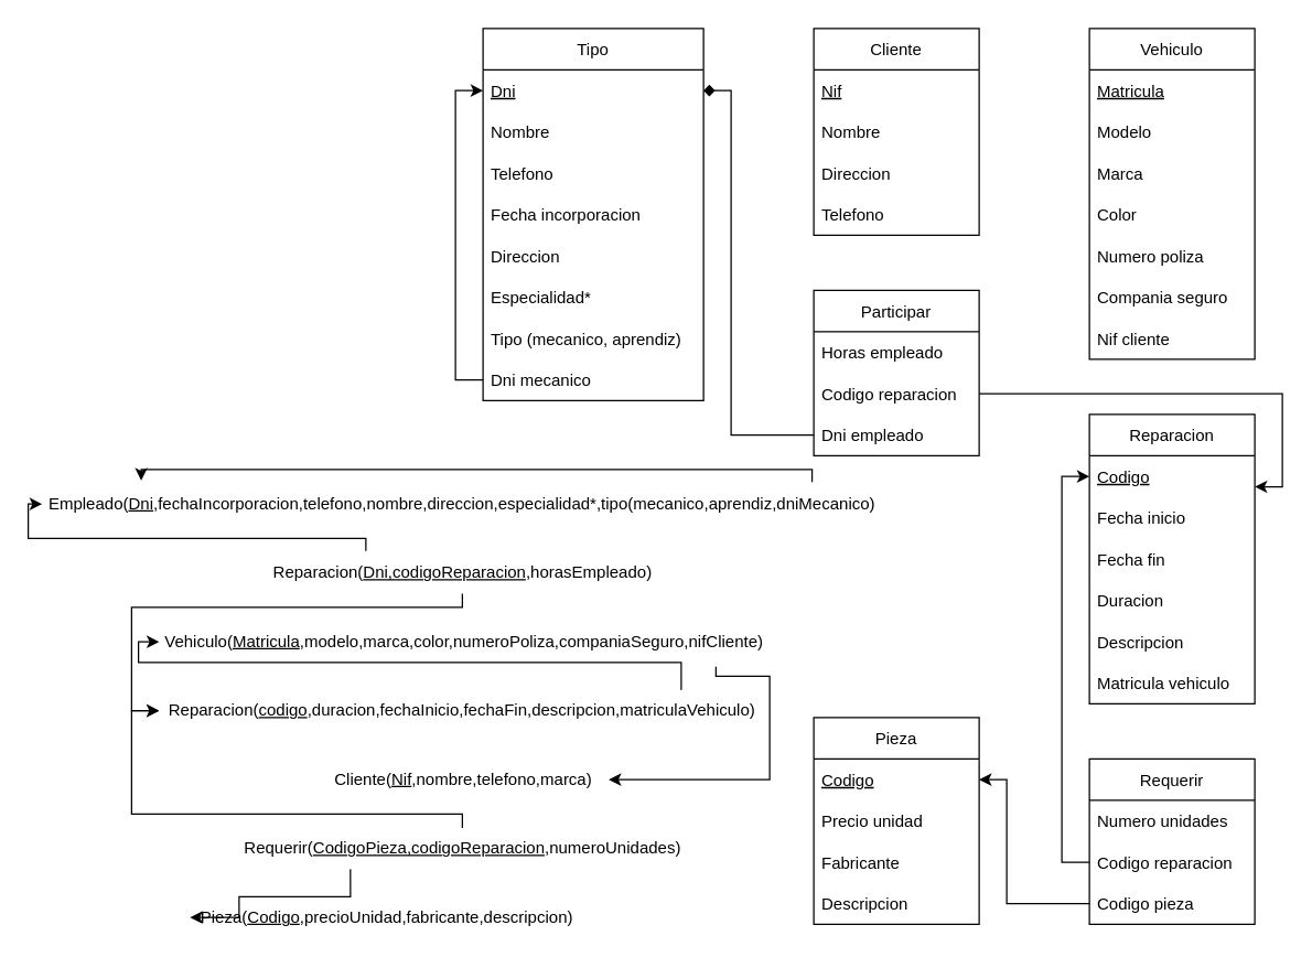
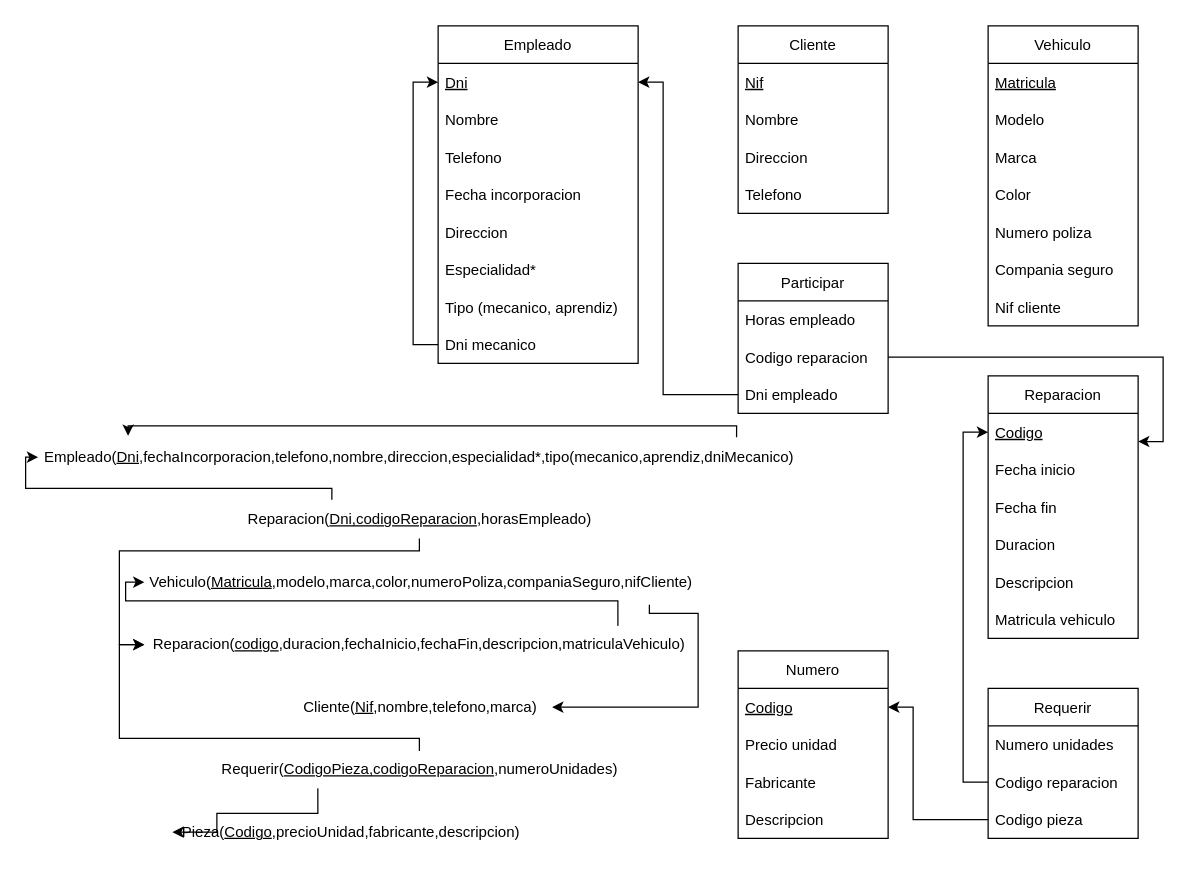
- <mxCell id="37" value="Tipo" style="swimlane;fontStyle=0;childLayout=stackLayout;horizontal=1;startSize=30;horizontalStack=0;resizeParent=1;resizeParentMax=0;resizeLast=0;collapsible=1;marginBottom=0;" parent="1" vertex="1"><mxGeometry x="350" y="20" width="160" height="270" as="geometry" /></mxCell>
+ <mxCell id="37" value="Empleado" style="swimlane;fontStyle=0;childLayout=stackLayout;horizontal=1;startSize=30;horizontalStack=0;resizeParent=1;resizeParentMax=0;resizeLast=0;collapsible=1;marginBottom=0;" parent="1" vertex="1"><mxGeometry x="350" y="20" width="160" height="270" as="geometry" /></mxCell>
- <mxCell id="47" style="edgeStyle=orthogonalEdgeStyle;rounded=0;orthogonalLoop=1;jettySize=auto;html=1;exitX=0;exitY=0.5;exitDx=0;exitDy=0;entryX=1;entryY=0.5;entryDx=0;entryDy=0;endArrow=diamond;" parent="1" source="35" target="38" edge="1"><mxGeometry relative="1" as="geometry"><Array as="points"><mxPoint x="530" y="315" /><mxPoint x="530" y="65" /></Array></mxGeometry></mxCell>
+ <mxCell id="47" style="edgeStyle=orthogonalEdgeStyle;rounded=0;orthogonalLoop=1;jettySize=auto;html=1;exitX=0;exitY=0.5;exitDx=0;exitDy=0;entryX=1;entryY=0.5;entryDx=0;entryDy=0;" parent="1" source="35" target="38" edge="1"><mxGeometry relative="1" as="geometry"><Array as="points"><mxPoint x="530" y="315" /><mxPoint x="530" y="65" /></Array></mxGeometry></mxCell>
- <mxCell id="26" value="Pieza" style="swimlane;fontStyle=0;childLayout=stackLayout;horizontal=1;startSize=30;horizontalStack=0;resizeParent=1;resizeParentMax=0;resizeLast=0;collapsible=1;marginBottom=0;" parent="1" vertex="1"><mxGeometry x="590" y="520" width="120" height="150" as="geometry" /></mxCell>
+ <mxCell id="26" value="Numero" style="swimlane;fontStyle=0;childLayout=stackLayout;horizontal=1;startSize=30;horizontalStack=0;resizeParent=1;resizeParentMax=0;resizeLast=0;collapsible=1;marginBottom=0;" parent="1" vertex="1"><mxGeometry x="590" y="520" width="120" height="150" as="geometry" /></mxCell>
